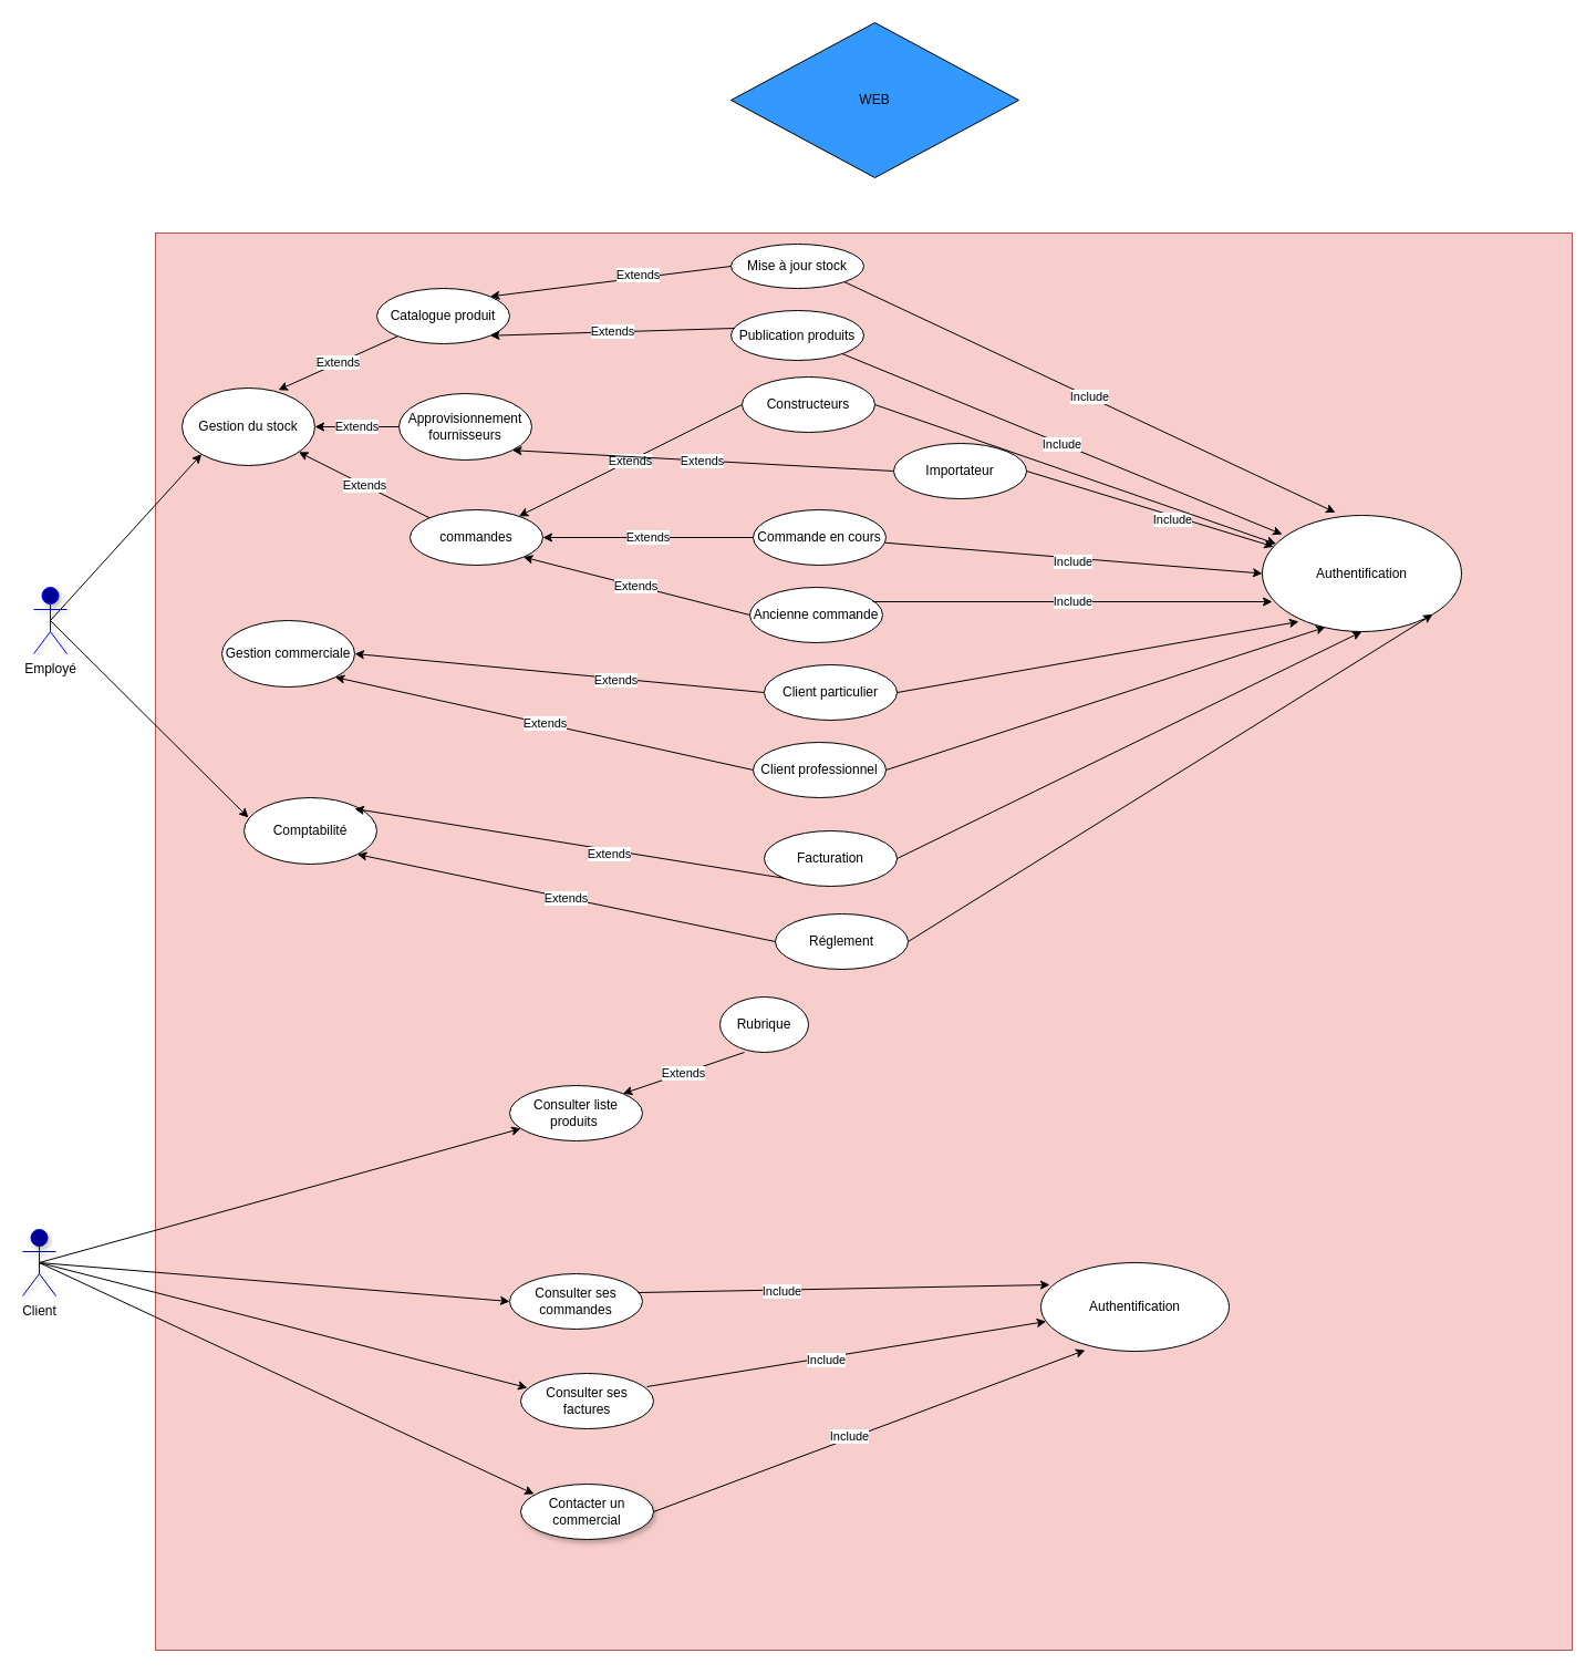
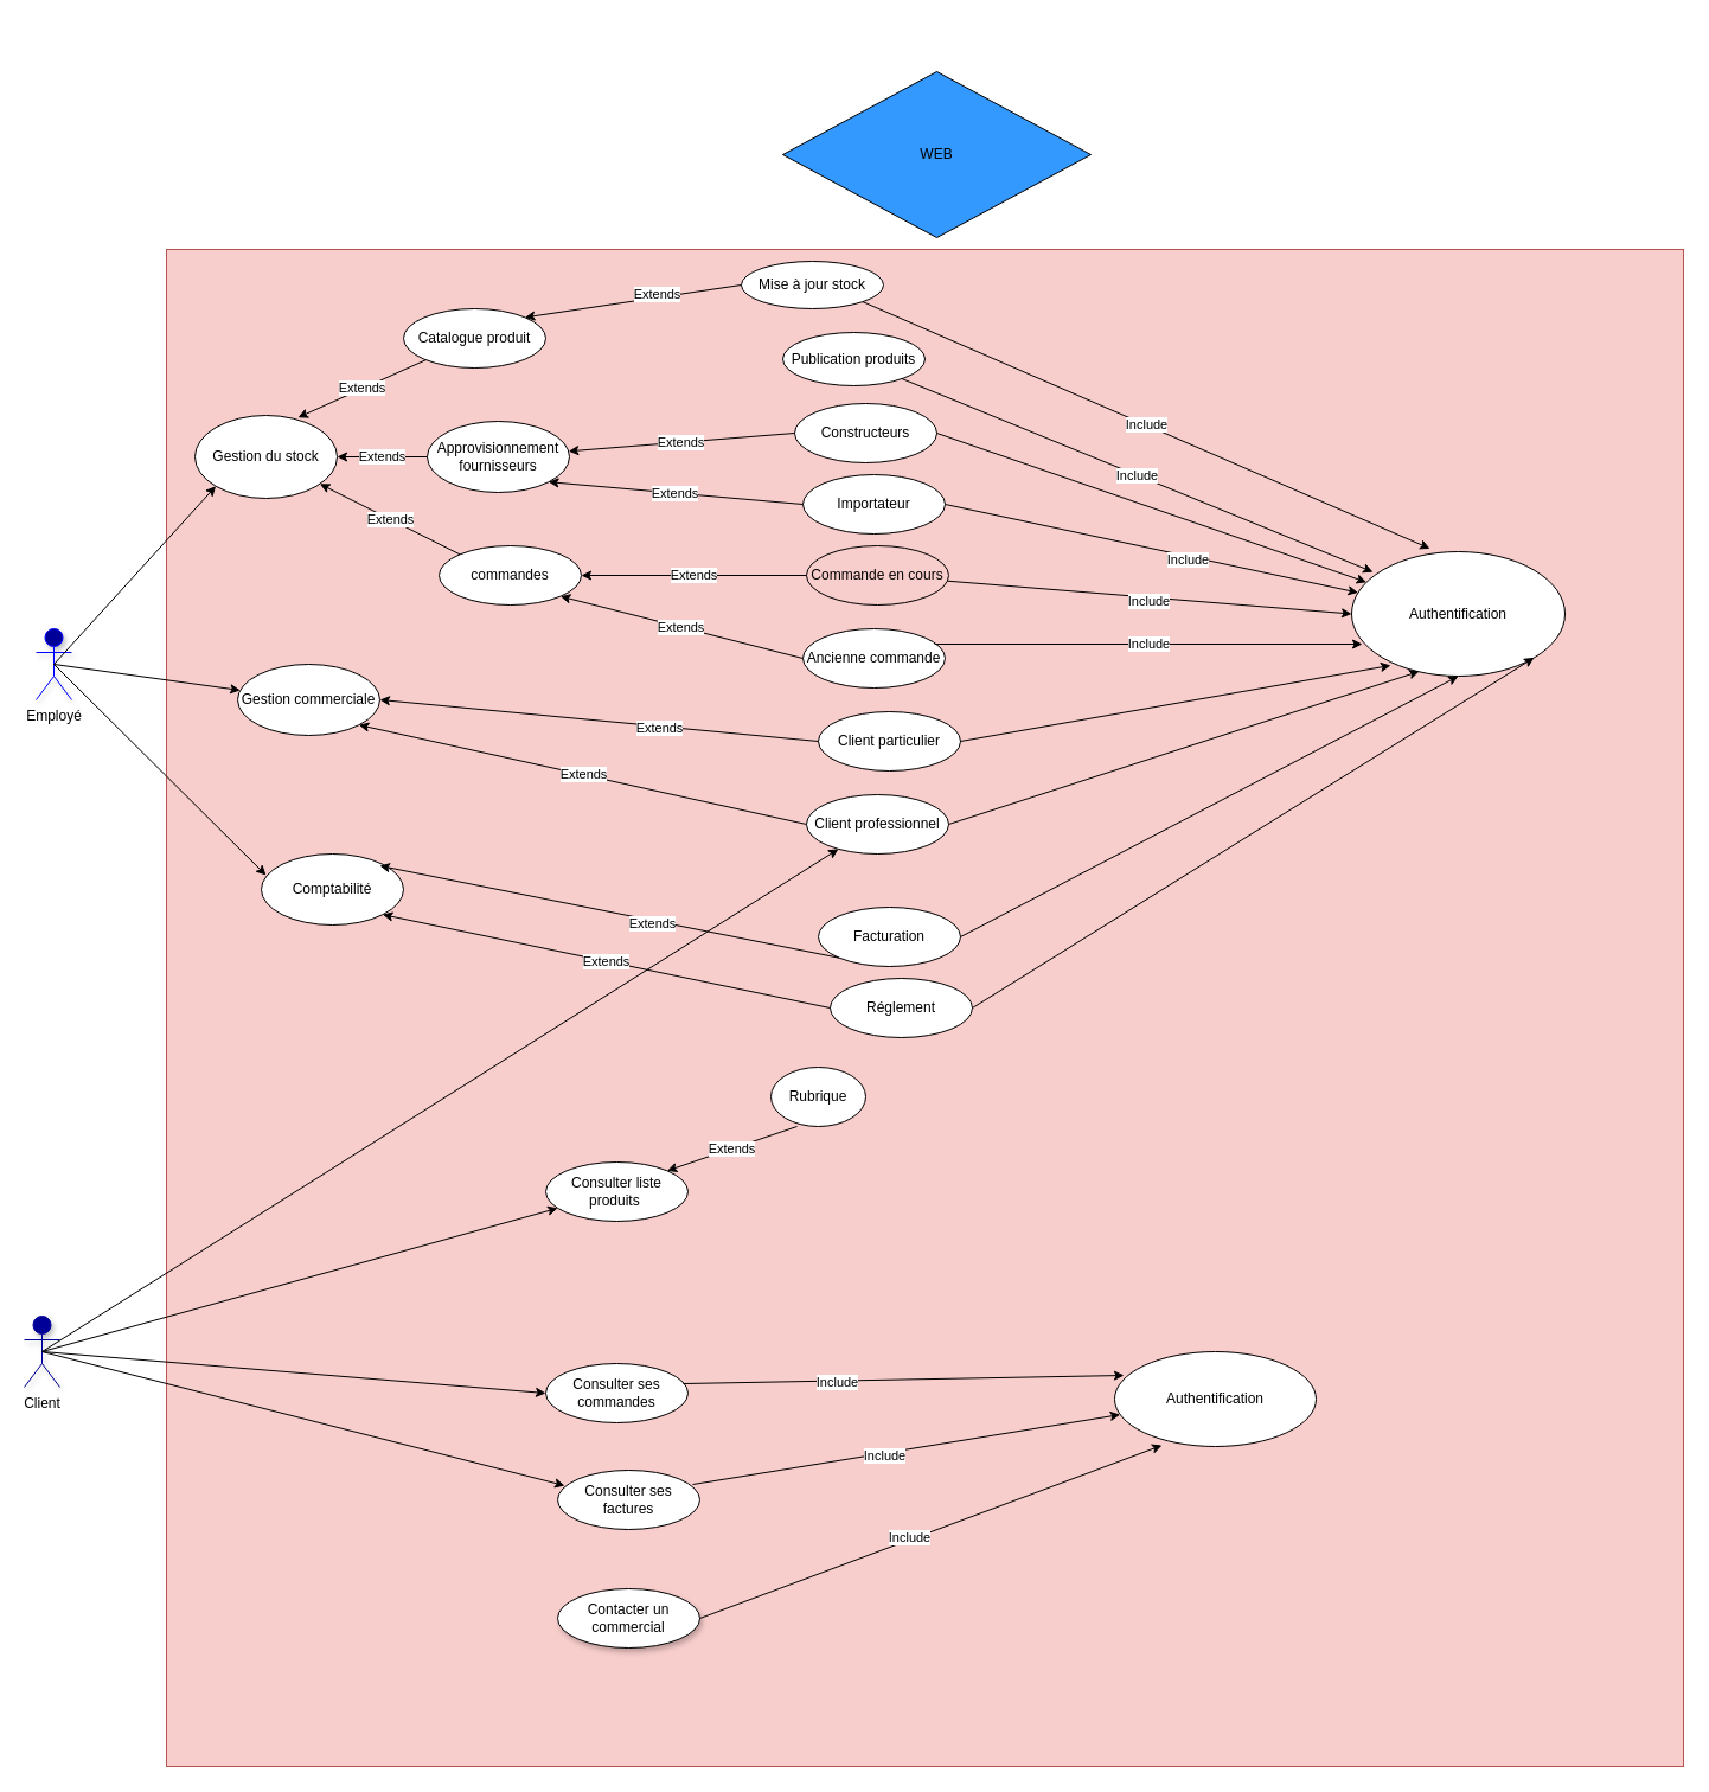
- <mxCell id="65" value="WEB" style="rhombus;whiteSpace=wrap;html=1;fillColor=#3399FF;" parent="1" vertex="1"><mxGeometry x="660" y="20" width="260" height="140" as="geometry" /></mxCell>
+ <mxCell id="65" value="WEB" style="rhombus;whiteSpace=wrap;html=1;fillColor=#3399FF;" parent="1" vertex="1"><mxGeometry x="660" y="60" width="260" height="140" as="geometry" /></mxCell>
- <mxCell id="26" value="Mise à jour stock" style="ellipse;whiteSpace=wrap;html=1;" parent="1" vertex="1"><mxGeometry x="660" y="220" width="120" height="40" as="geometry" /></mxCell>
+ <mxCell id="26" value="Mise à jour stock" style="ellipse;whiteSpace=wrap;html=1;" parent="1" vertex="1"><mxGeometry x="625" y="220" width="120" height="40" as="geometry" /></mxCell>
- <mxCell id="29" value="Extends" style="endArrow=classic;html=1;exitX=0.025;exitY=0.356;exitDx=0;exitDy=0;exitPerimeter=0;entryX=1;entryY=1;entryDx=0;entryDy=0;" parent="1" source="11" target="8" edge="1"><mxGeometry width="50" height="50" relative="1" as="geometry"><mxPoint x="360" y="680" as="sourcePoint" /><mxPoint x="490" y="370" as="targetPoint" /></mxGeometry></mxCell>
- <mxCell id="62" value="Extends" style="endArrow=classic;html=1;exitX=0;exitY=0.5;exitDx=0;exitDy=0;" parent="1" source="60" target="7" edge="1"><mxGeometry width="50" height="50" relative="1" as="geometry"><mxPoint x="670" y="650" as="sourcePoint" /><mxPoint x="720" y="600" as="targetPoint" /></mxGeometry></mxCell>
+ <mxCell id="62" value="Extends" style="endArrow=classic;html=1;exitX=0;exitY=0.5;exitDx=0;exitDy=0;" parent="1" source="60" target="5" edge="1"><mxGeometry width="50" height="50" relative="1" as="geometry"><mxPoint x="670" y="650" as="sourcePoint" /><mxPoint x="720" y="600" as="targetPoint" /></mxGeometry></mxCell>
- <mxCell id="61" value="Importateur" style="ellipse;whiteSpace=wrap;html=1;" parent="1" vertex="1"><mxGeometry x="807" y="400" width="120" height="50" as="geometry" /></mxCell>
+ <mxCell id="61" value="Importateur" style="ellipse;whiteSpace=wrap;html=1;" parent="1" vertex="1"><mxGeometry x="677" y="400" width="120" height="50" as="geometry" /></mxCell>
- <mxCell id="13" value="Commande en cours" style="ellipse;whiteSpace=wrap;html=1;" parent="1" vertex="1"><mxGeometry x="680" y="460" width="120" height="50" as="geometry" /></mxCell>
+ <mxCell id="13" value="Commande en cours" style="ellipse;whiteSpace=wrap;html=1;fillColor=#f8cecc;" parent="1" vertex="1"><mxGeometry x="680" y="460" width="120" height="50" as="geometry" /></mxCell>
+ <mxCell id="15" value="" style="endArrow=classic;html=1;exitX=0.5;exitY=0.5;exitDx=0;exitDy=0;exitPerimeter=0;" parent="1" source="3" target="10" edge="1"><mxGeometry width="50" height="50" relative="1" as="geometry"><mxPoint x="360" y="680" as="sourcePoint" /><mxPoint x="410" y="630" as="targetPoint" /></mxGeometry></mxCell>
- <mxCell id="40" value="Facturation" style="ellipse;whiteSpace=wrap;html=1;" parent="1" vertex="1"><mxGeometry x="690" y="750" width="120" height="50" as="geometry" /></mxCell>
+ <mxCell id="40" value="Facturation" style="ellipse;whiteSpace=wrap;html=1;" parent="1" vertex="1"><mxGeometry x="690" y="765" width="120" height="50" as="geometry" /></mxCell>
- <mxCell id="57" value="" style="endArrow=classic;html=1;entryX=0.1;entryY=0.18;entryDx=0;entryDy=0;entryPerimeter=0;exitX=0.5;exitY=0.5;exitDx=0;exitDy=0;exitPerimeter=0;" parent="1" source="4" target="56" edge="1"><mxGeometry width="50" height="50" relative="1" as="geometry"><mxPoint x="500" y="860" as="sourcePoint" /><mxPoint x="550" y="810" as="targetPoint" /></mxGeometry></mxCell>
+ <mxCell id="57" value="" style="endArrow=classic;html=1;exitX=0.5;exitY=0.5;exitDx=0;exitDy=0;exitPerimeter=0;" parent="1" source="4" target="12" edge="1"><mxGeometry width="50" height="50" relative="1" as="geometry"><mxPoint x="500" y="860" as="sourcePoint" /><mxPoint x="550" y="810" as="targetPoint" /></mxGeometry></mxCell>
